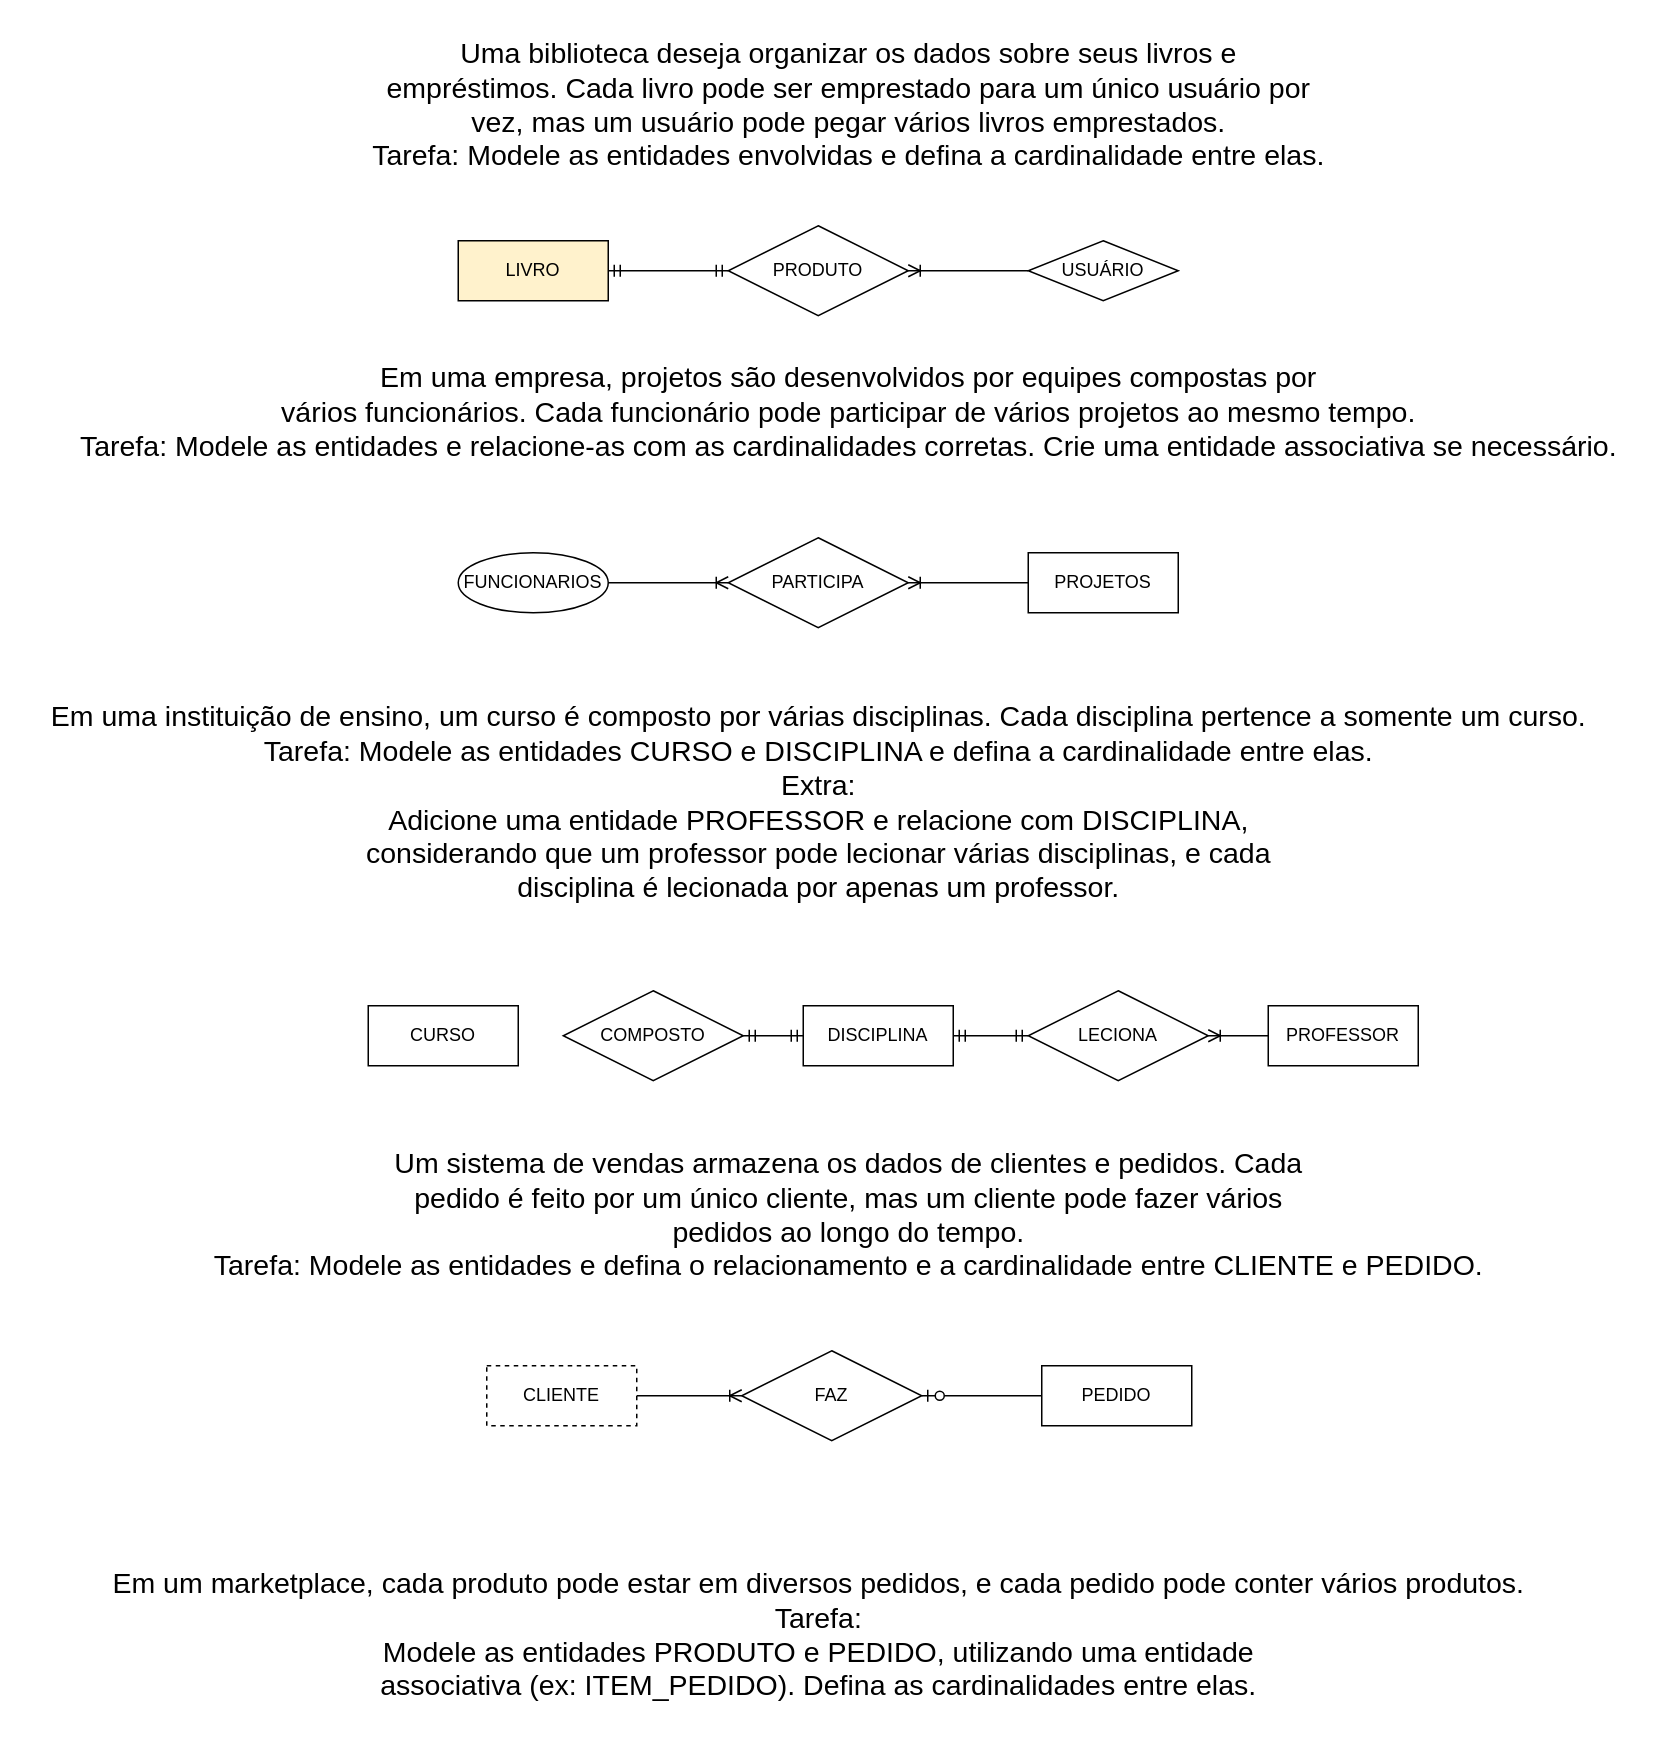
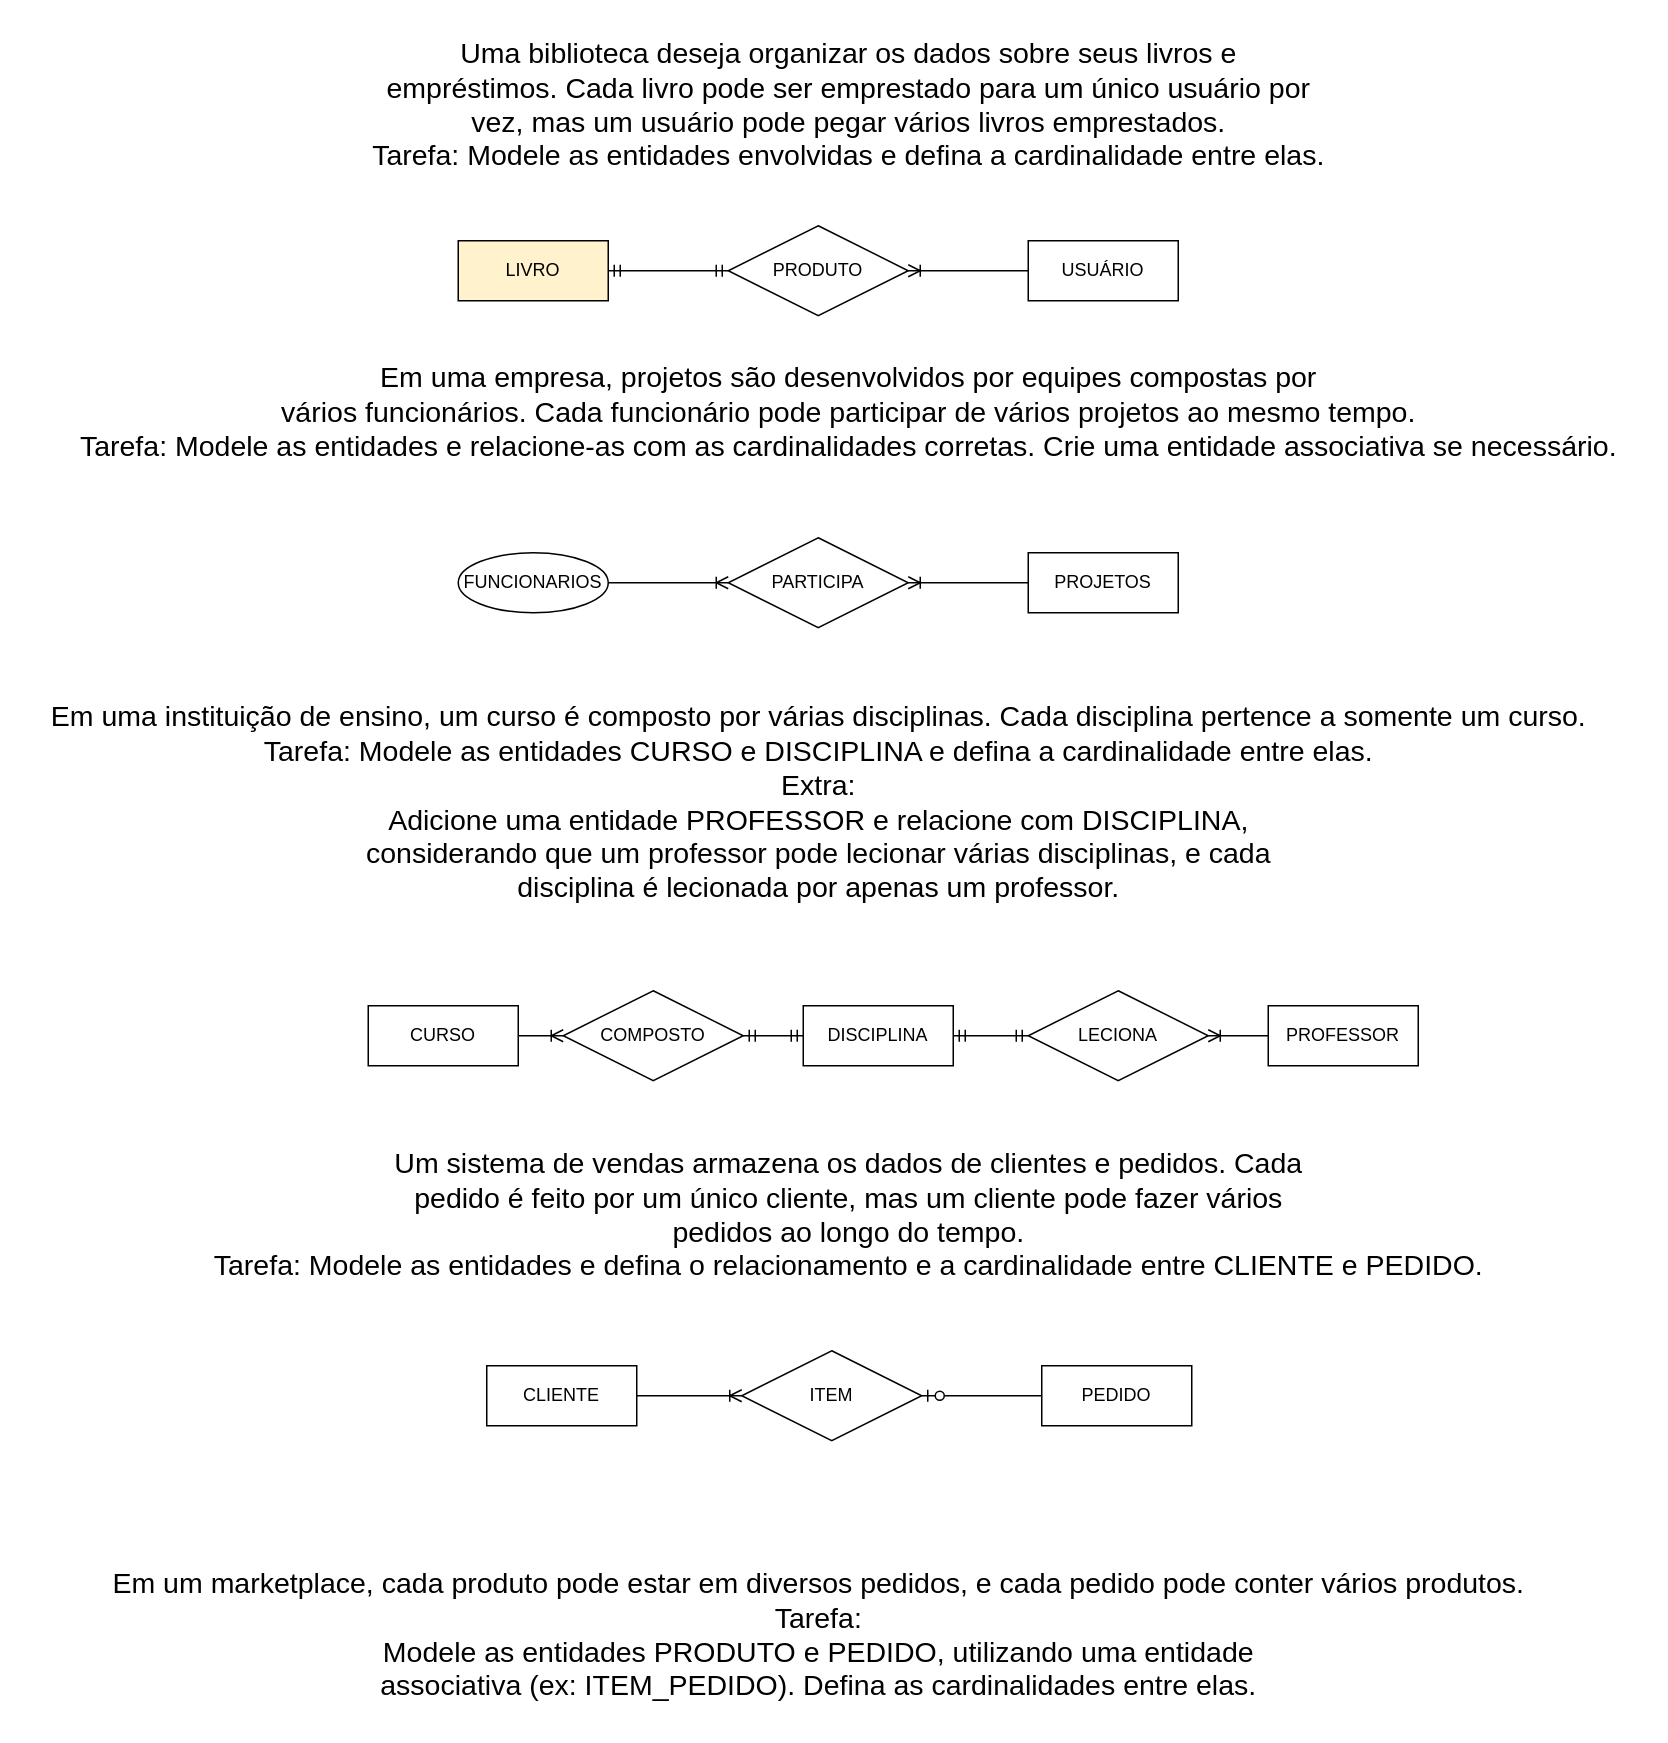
- <mxCell id="4" value="USUÁRIO" style="rhombus;whiteSpace=wrap;html=1;align=center;" vertex="1" parent="1"><mxGeometry x="685" y="160" width="100" height="40" as="geometry" /></mxCell>
+ <mxCell id="4" value="USUÁRIO" style="whiteSpace=wrap;html=1;align=center;" vertex="1" parent="1"><mxGeometry x="685" y="160" width="100" height="40" as="geometry" /></mxCell>
+ <mxCell id="18" value="" style="edgeStyle=entityRelationEdgeStyle;fontSize=12;html=1;endArrow=ERoneToMany;rounded=0;fontFamily=Helvetica;fontColor=default;exitX=1;exitY=0.5;exitDx=0;exitDy=0;entryX=0;entryY=0.5;entryDx=0;entryDy=0;" edge="1" parent="1" source="15" target="19"><mxGeometry width="100" height="100" relative="1" as="geometry"><mxPoint x="375" y="820" as="sourcePoint" /><mxPoint x="475" y="720" as="targetPoint" /></mxGeometry></mxCell>
- <mxCell id="26" value="CLIENTE" style="whiteSpace=wrap;html=1;align=center;strokeColor=default;verticalAlign=middle;fontFamily=Helvetica;fontSize=12;fontColor=default;fillColor=default;dashed=1;" vertex="1" parent="1"><mxGeometry x="324" y="910" width="100" height="40" as="geometry" /></mxCell>
+ <mxCell id="26" value="CLIENTE" style="whiteSpace=wrap;html=1;align=center;strokeColor=default;verticalAlign=middle;fontFamily=Helvetica;fontSize=12;fontColor=default;fillColor=default;" vertex="1" parent="1"><mxGeometry x="324" y="910" width="100" height="40" as="geometry" /></mxCell>
- <mxCell id="27" value="FAZ" style="shape=rhombus;perimeter=rhombusPerimeter;whiteSpace=wrap;html=1;align=center;strokeColor=default;verticalAlign=middle;fontFamily=Helvetica;fontSize=12;fontColor=default;fillColor=default;" vertex="1" parent="1"><mxGeometry x="494" y="900" width="120" height="60" as="geometry" /></mxCell>
+ <mxCell id="27" value="ITEM" style="shape=rhombus;perimeter=rhombusPerimeter;whiteSpace=wrap;html=1;align=center;strokeColor=default;verticalAlign=middle;fontFamily=Helvetica;fontSize=12;fontColor=default;fillColor=default;" vertex="1" parent="1"><mxGeometry x="494" y="900" width="120" height="60" as="geometry" /></mxCell>
